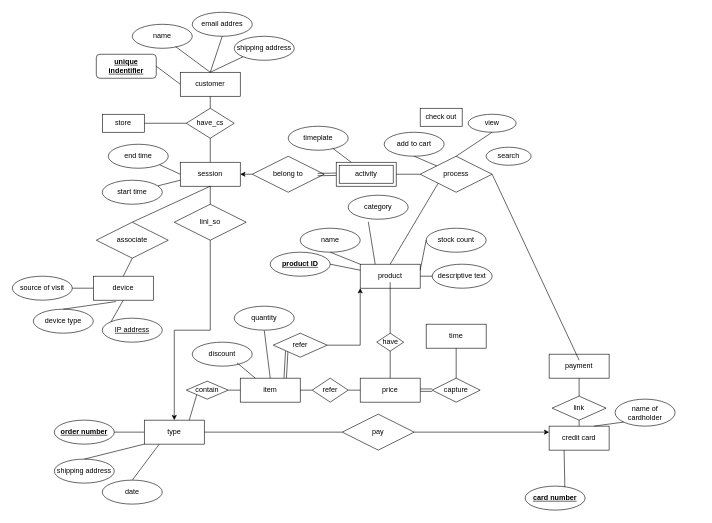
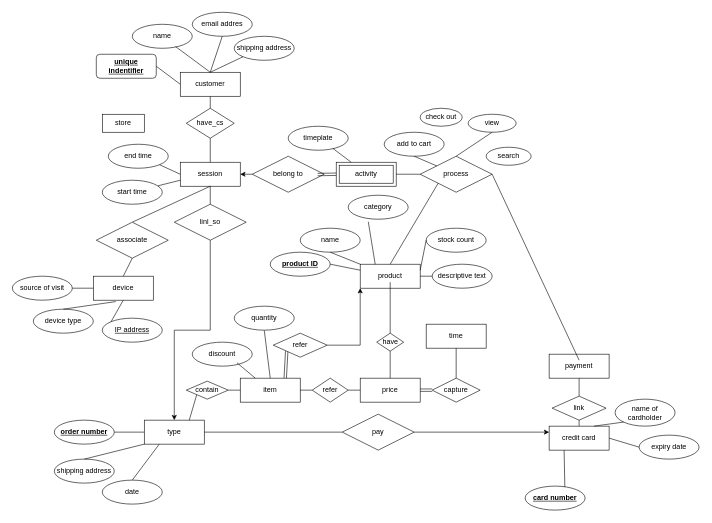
- <mxCell id="51" value="check out" style="whiteSpace=wrap;html=1;align=center;rounded=0;" vertex="1" parent="1"><mxGeometry x="700" y="180" width="70" height="30" as="geometry" /></mxCell>
+ <mxCell id="51" value="check out" style="ellipse;whiteSpace=wrap;html=1;align=center;" vertex="1" parent="1"><mxGeometry x="700" y="180" width="70" height="30" as="geometry" /></mxCell>
- <mxCell id="23" value="" style="endArrow=none;html=1;rounded=0;exitX=1;exitY=0.5;exitDx=0;exitDy=0;entryX=0;entryY=0.5;entryDx=0;entryDy=0;" edge="1" parent="1" source="33" target="25"><mxGeometry relative="1" as="geometry"><mxPoint x="340" y="380" as="sourcePoint" /><mxPoint x="340" y="280" as="targetPoint" /></mxGeometry></mxCell>
+ <mxCell id="67" value="" style="endArrow=none;html=1;rounded=0;entryX=0;entryY=0.5;entryDx=0;entryDy=0;exitX=1;exitY=0.5;exitDx=0;exitDy=0;" edge="1" parent="1" source="62" target="64"><mxGeometry relative="1" as="geometry"><mxPoint x="745" y="540" as="sourcePoint" /><mxPoint x="905" y="540" as="targetPoint" /></mxGeometry></mxCell>
+ <mxCell id="64" value="expiry date" style="ellipse;whiteSpace=wrap;html=1;align=center;" vertex="1" parent="1"><mxGeometry x="1065" y="725" width="100" height="40" as="geometry" /></mxCell>
